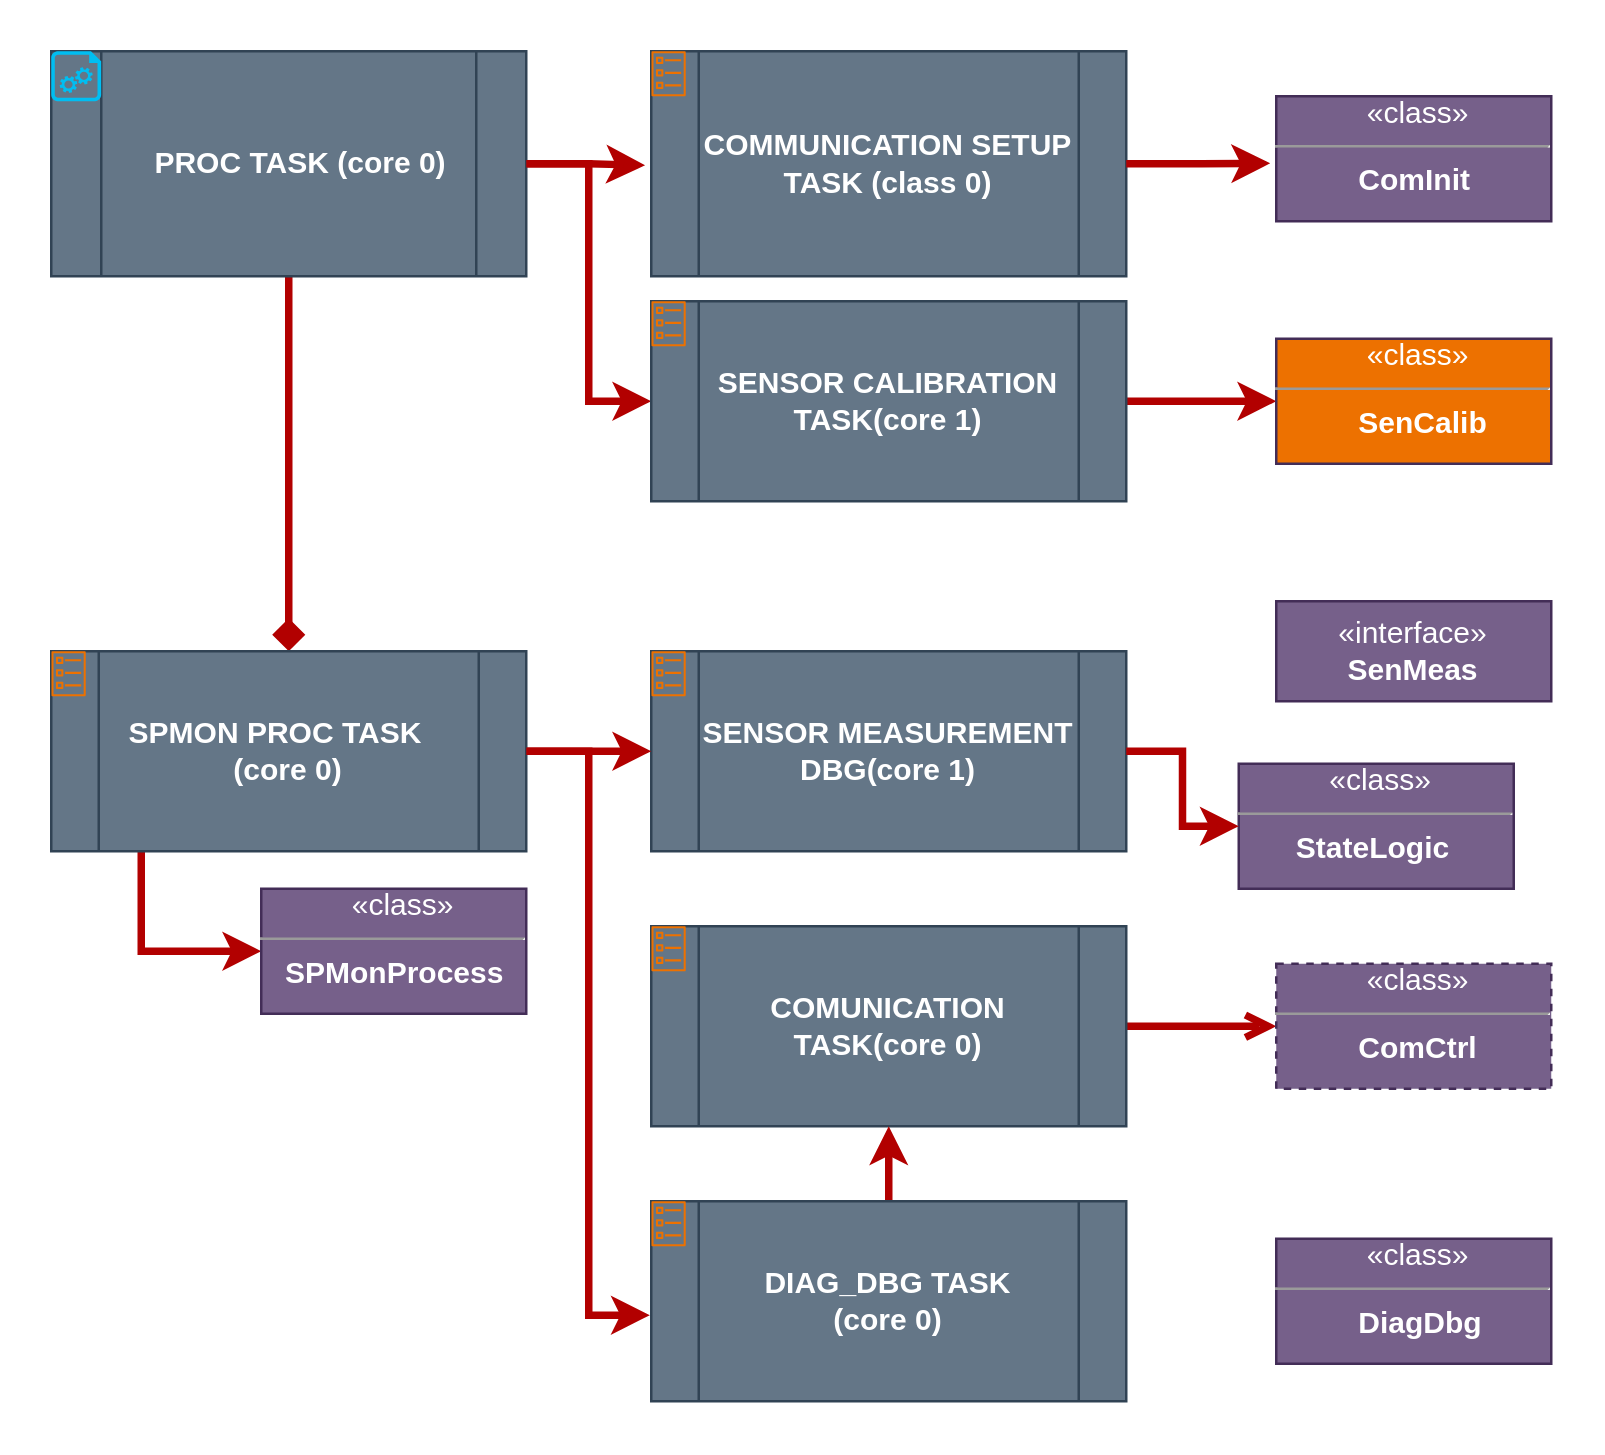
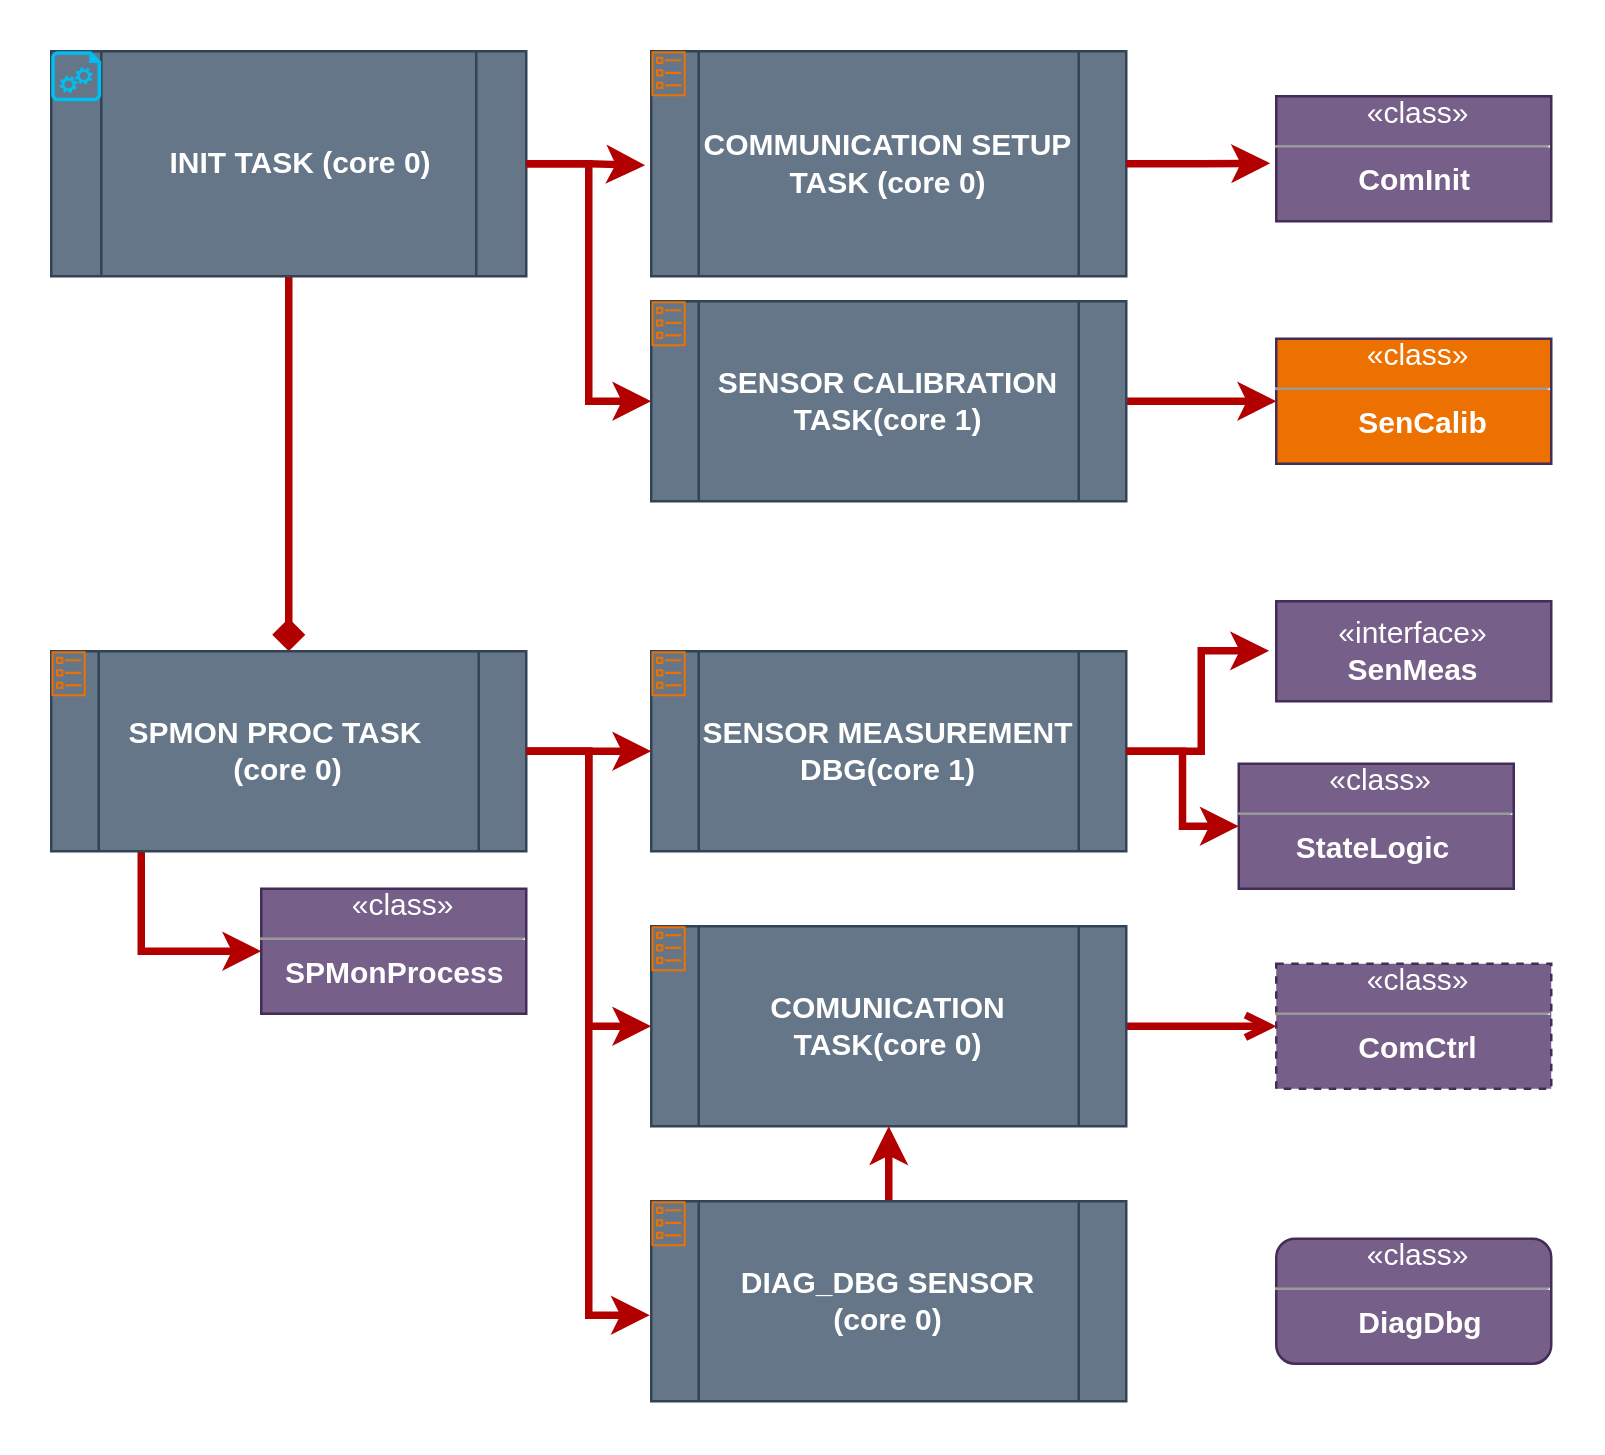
- <mxCell id="4" value="&lt;span&gt;&amp;nbsp; &amp;nbsp;PROC TASK (core 0)&lt;/span&gt;" style="shape=process;whiteSpace=wrap;html=1;backgroundOutline=1;size=0.105;fontStyle=1;fillColor=#647687;strokeColor=#314354;fontColor=#ffffff;movable=0;resizable=0;rotatable=0;deletable=0;editable=0;locked=1;connectable=0;" vertex="1" parent="1"><mxGeometry x="20" y="20" width="190" height="90" as="geometry" /></mxCell>
+ <mxCell id="4" value="&lt;span&gt;&amp;nbsp; &amp;nbsp;INIT TASK (core 0)&lt;/span&gt;" style="shape=process;whiteSpace=wrap;html=1;backgroundOutline=1;size=0.105;fontStyle=1;fillColor=#647687;strokeColor=#314354;fontColor=#ffffff;movable=0;resizable=0;rotatable=0;deletable=0;editable=0;locked=1;connectable=0;" vertex="1" parent="1"><mxGeometry x="20" y="20" width="190" height="90" as="geometry" /></mxCell>
- <mxCell id="6" value="COMMUNICATION SETUP TASK (class 0)" style="shape=process;whiteSpace=wrap;html=1;backgroundOutline=1;fontStyle=1;fillColor=#647687;strokeColor=#314354;fontColor=#ffffff;movable=0;resizable=0;rotatable=0;deletable=0;editable=0;locked=1;connectable=0;" vertex="1" parent="1"><mxGeometry x="260" y="20" width="190" height="90" as="geometry" /></mxCell>
+ <mxCell id="6" value="COMMUNICATION SETUP TASK (core 0)" style="shape=process;whiteSpace=wrap;html=1;backgroundOutline=1;fontStyle=1;fillColor=#647687;strokeColor=#314354;fontColor=#ffffff;movable=0;resizable=0;rotatable=0;deletable=0;editable=0;locked=1;connectable=0;" vertex="1" parent="1"><mxGeometry x="260" y="20" width="190" height="90" as="geometry" /></mxCell>
+ <mxCell id="12" value="" style="edgeStyle=orthogonalEdgeStyle;rounded=0;orthogonalLoop=1;jettySize=auto;html=1;entryX=-0.026;entryY=0.496;entryDx=0;entryDy=0;entryPerimeter=0;strokeWidth=3;fillColor=#e51400;strokeColor=#B20000;movable=0;resizable=0;rotatable=0;deletable=0;editable=0;locked=1;connectable=0;" edge="1" parent="1" source="13" target="23"><mxGeometry relative="1" as="geometry"><mxPoint x="500" y="300" as="targetPoint" /></mxGeometry></mxCell>
+ <mxCell id="16" style="edgeStyle=orthogonalEdgeStyle;rounded=0;orthogonalLoop=1;jettySize=auto;html=1;entryX=0;entryY=0.5;entryDx=0;entryDy=0;fontStyle=1;strokeWidth=3;fillColor=#e51400;strokeColor=#B20000;movable=0;resizable=0;rotatable=0;deletable=0;editable=0;locked=1;connectable=0;" edge="1" parent="1" source="18" target="21"><mxGeometry relative="1" as="geometry"><mxPoint x="230" y="410" as="targetPoint" /></mxGeometry></mxCell>
- <mxCell id="31" value="DIAG_DBG TASK&lt;br&gt;(core 0)" style="shape=process;whiteSpace=wrap;html=1;backgroundOutline=1;fontStyle=1;fillColor=#647687;strokeColor=#314354;fontColor=#ffffff;movable=0;resizable=0;rotatable=0;deletable=0;editable=0;locked=1;connectable=0;" vertex="1" parent="1"><mxGeometry x="260" y="480" width="190" height="80" as="geometry" /></mxCell>
+ <mxCell id="31" value="DIAG_DBG SENSOR&lt;br&gt;(core 0)" style="shape=process;whiteSpace=wrap;html=1;backgroundOutline=1;fontStyle=1;fillColor=#647687;strokeColor=#314354;fontColor=#ffffff;movable=0;resizable=0;rotatable=0;deletable=0;editable=0;locked=1;connectable=0;" vertex="1" parent="1"><mxGeometry x="260" y="480" width="190" height="80" as="geometry" /></mxCell>
- <mxCell id="34" value="&lt;span style=&quot;white-space: pre;&quot;&gt;&#09;&lt;/span&gt;&amp;nbsp; &amp;nbsp;«&lt;span style=&quot;text-align: center; background-color: initial;&quot;&gt;class&lt;/span&gt;»&lt;br&gt;&lt;hr size=&quot;1&quot;&gt;&lt;div style=&quot;height:2px;&quot;&gt;&lt;b&gt;&amp;nbsp; &amp;nbsp; &amp;nbsp; &amp;nbsp; &amp;nbsp; DiagDbg&lt;/b&gt;&lt;/div&gt;" style="verticalAlign=top;align=left;overflow=fill;fontSize=12;fontFamily=Helvetica;html=1;whiteSpace=wrap;fillColor=#76608a;fontColor=#ffffff;strokeColor=#432D57;movable=0;resizable=0;rotatable=0;deletable=0;editable=0;locked=1;connectable=0;" vertex="1" parent="1"><mxGeometry x="510" y="495" width="110" height="50" as="geometry" /></mxCell>
+ <mxCell id="34" value="&lt;span style=&quot;white-space: pre;&quot;&gt;&#09;&lt;/span&gt;&amp;nbsp; &amp;nbsp;«&lt;span style=&quot;text-align: center; background-color: initial;&quot;&gt;class&lt;/span&gt;»&lt;br&gt;&lt;hr size=&quot;1&quot;&gt;&lt;div style=&quot;height:2px;&quot;&gt;&lt;b&gt;&amp;nbsp; &amp;nbsp; &amp;nbsp; &amp;nbsp; &amp;nbsp; DiagDbg&lt;/b&gt;&lt;/div&gt;" style="verticalAlign=top;align=left;overflow=fill;fontSize=12;fontFamily=Helvetica;html=1;whiteSpace=wrap;fillColor=#76608a;fontColor=#ffffff;strokeColor=#432D57;movable=0;resizable=0;rotatable=0;deletable=0;editable=0;locked=1;connectable=0;rounded=1;" vertex="1" parent="1"><mxGeometry x="510" y="495" width="110" height="50" as="geometry" /></mxCell>
